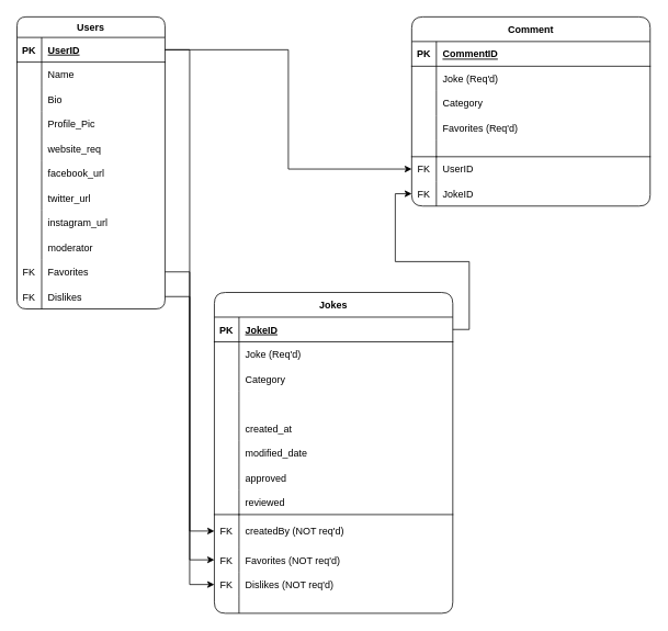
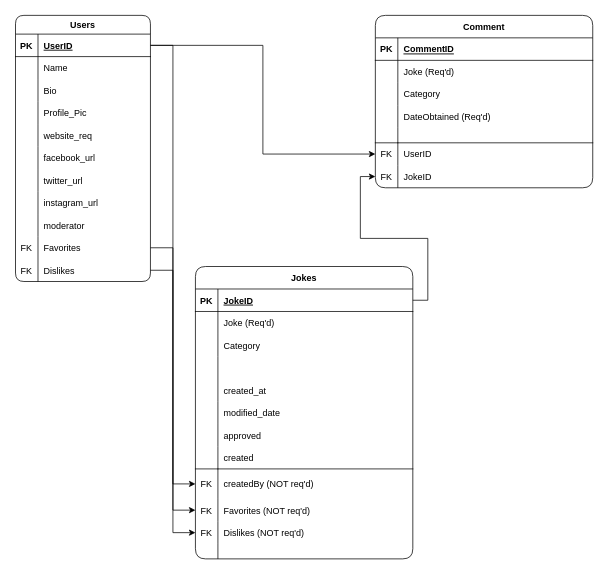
- <mxCell id="85" value="Favorites (Req'd)" style="shape=partialRectangle;connectable=0;fillColor=none;top=0;left=0;bottom=0;right=0;align=left;spacingLeft=6;overflow=hidden;rounded=1;" vertex="1" parent="83"><mxGeometry x="30" width="260" height="30" as="geometry" /></mxCell>
+ <mxCell id="85" value="DateObtained (Req'd)" style="shape=partialRectangle;connectable=0;fillColor=none;top=0;left=0;bottom=0;right=0;align=left;spacingLeft=6;overflow=hidden;rounded=1;" vertex="1" parent="83"><mxGeometry x="30" width="260" height="30" as="geometry" /></mxCell>
- <mxCell id="59" value="reviewed" style="shape=partialRectangle;connectable=0;fillColor=none;top=0;left=0;bottom=0;right=0;align=left;spacingLeft=6;overflow=hidden;rounded=1;" vertex="1" parent="57"><mxGeometry x="30" width="260" height="30" as="geometry" /></mxCell>
+ <mxCell id="59" value="created" style="shape=partialRectangle;connectable=0;fillColor=none;top=0;left=0;bottom=0;right=0;align=left;spacingLeft=6;overflow=hidden;rounded=1;" vertex="1" parent="57"><mxGeometry x="30" width="260" height="30" as="geometry" /></mxCell>
